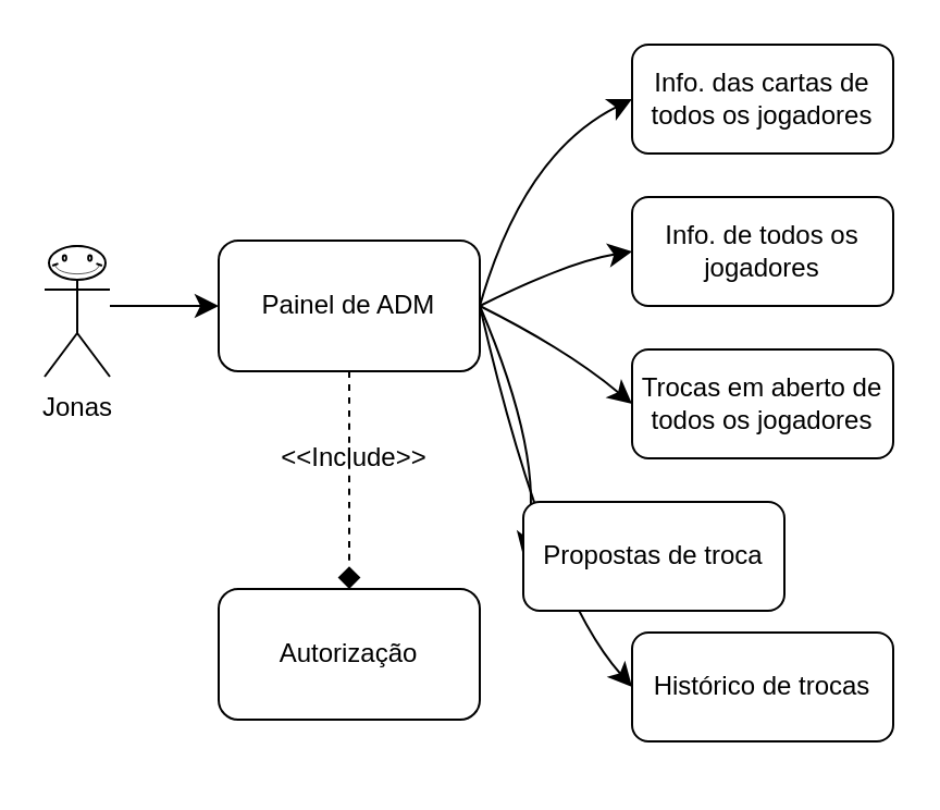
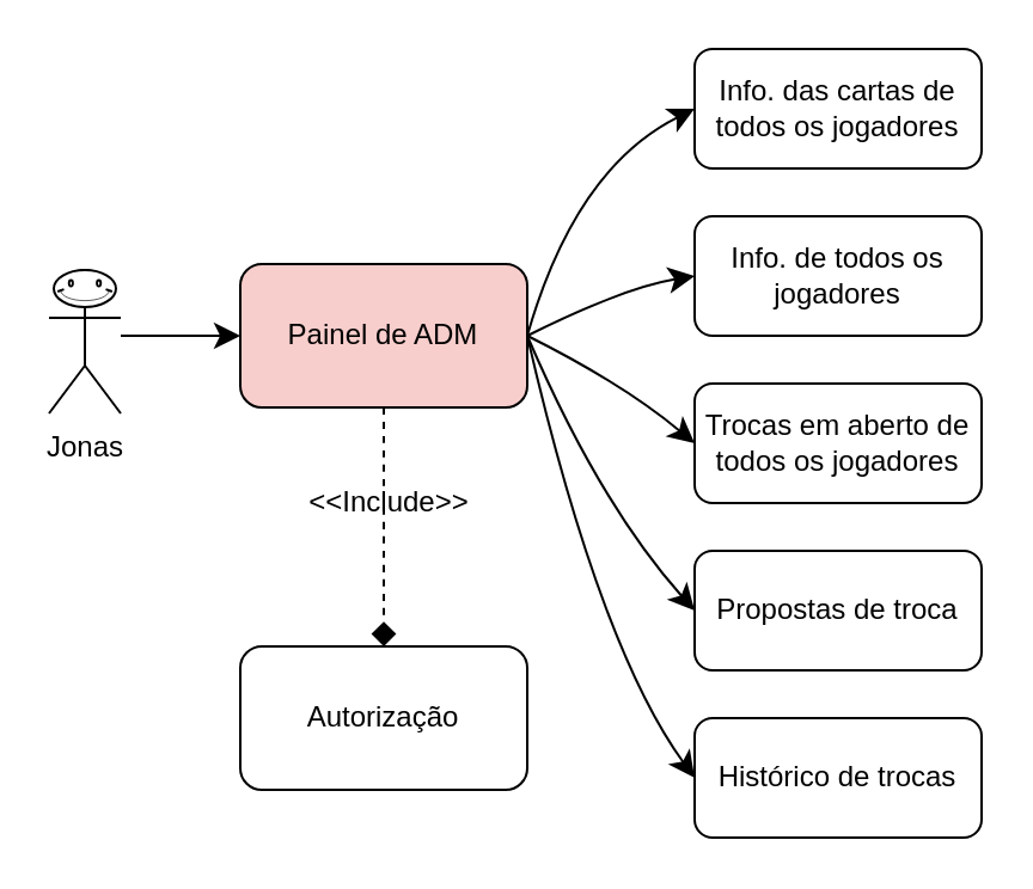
- <mxCell id="9" value="Painel de ADM" style="rounded=1;whiteSpace=wrap;html=1;labelBackgroundColor=none;" parent="1" vertex="1"><mxGeometry x="100" y="110" width="120" height="60" as="geometry" /></mxCell>
+ <mxCell id="9" value="Painel de ADM" style="rounded=1;whiteSpace=wrap;html=1;labelBackgroundColor=none;fillColor=#f8cecc;" parent="1" vertex="1"><mxGeometry x="100" y="110" width="120" height="60" as="geometry" /></mxCell>
- <mxCell id="17" value="Propostas de troca" style="rounded=1;whiteSpace=wrap;html=1;labelBackgroundColor=none;" vertex="1" parent="1"><mxGeometry x="240" y="230" width="120" height="50" as="geometry" /></mxCell>
+ <mxCell id="17" value="Propostas de troca" style="rounded=1;whiteSpace=wrap;html=1;labelBackgroundColor=none;" vertex="1" parent="1"><mxGeometry x="290" y="230" width="120" height="50" as="geometry" /></mxCell>
- <mxCell id="18" value="Histórico de trocas" style="rounded=1;whiteSpace=wrap;html=1;labelBackgroundColor=none;" vertex="1" parent="1"><mxGeometry x="290" y="290" width="120" height="50" as="geometry" /></mxCell>
+ <mxCell id="18" value="Histórico de trocas" style="rounded=1;whiteSpace=wrap;html=1;labelBackgroundColor=none;" vertex="1" parent="1"><mxGeometry x="290" y="300" width="120" height="50" as="geometry" /></mxCell>
